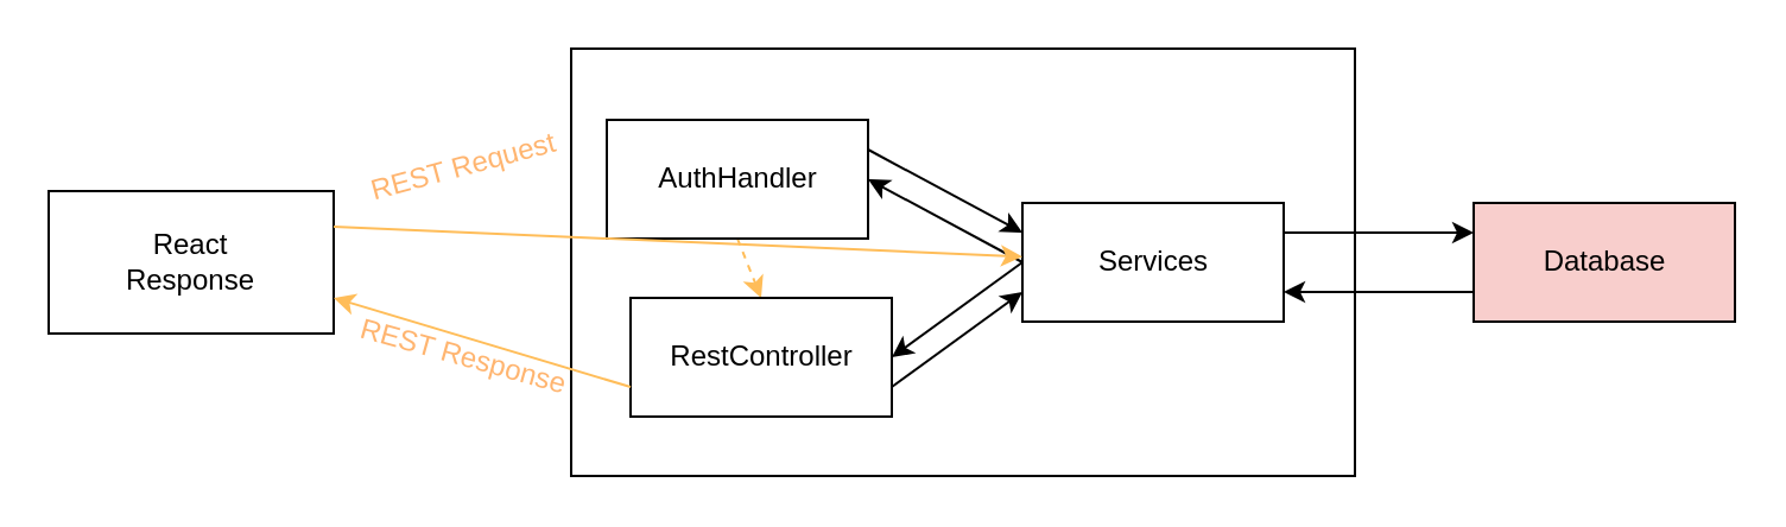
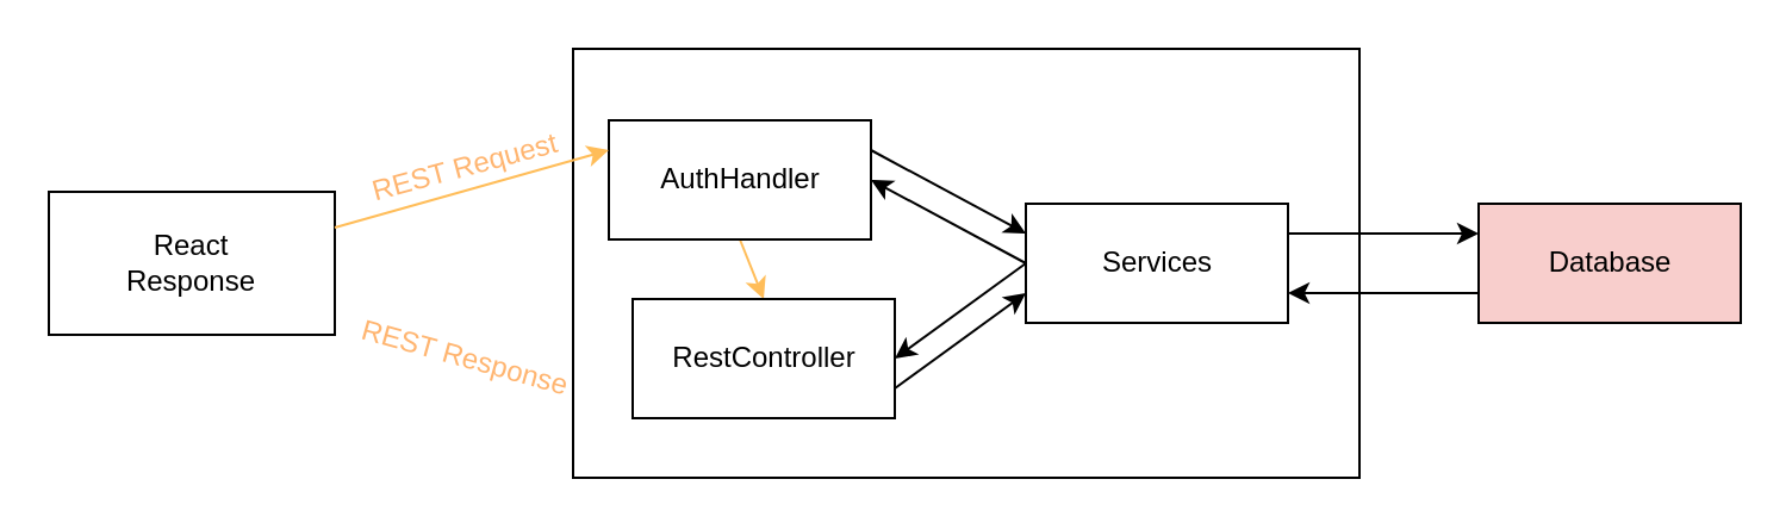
- <mxCell id="13" style="edgeStyle=none;rounded=0;orthogonalLoop=1;jettySize=auto;html=1;exitX=1;exitY=0.25;exitDx=0;exitDy=0;startArrow=none;startFill=0;endArrow=classic;endFill=1;fillColor=#ffe6cc;strokeColor=#FFBD59;" edge="1" parent="1" source="2" target="12"><mxGeometry relative="1" as="geometry" /></mxCell>
+ <mxCell id="13" style="edgeStyle=none;rounded=0;orthogonalLoop=1;jettySize=auto;html=1;exitX=1;exitY=0.25;exitDx=0;exitDy=0;entryX=0;entryY=0.25;entryDx=0;entryDy=0;startArrow=none;startFill=0;endArrow=classic;endFill=1;fillColor=#ffe6cc;strokeColor=#FFBD59;" edge="1" parent="1" source="2" target="7"><mxGeometry relative="1" as="geometry" /></mxCell>
- <mxCell id="6" style="edgeStyle=none;rounded=0;orthogonalLoop=1;jettySize=auto;html=1;exitX=0.5;exitY=1;exitDx=0;exitDy=0;entryX=0.5;entryY=0;entryDx=0;entryDy=0;startArrow=none;startFill=0;endArrow=classic;endFill=1;fillColor=#ffe6cc;strokeColor=#FFBD59;dashed=1;" edge="1" parent="3" source="7" target="9"><mxGeometry relative="1" as="geometry" /></mxCell>
+ <mxCell id="6" style="edgeStyle=none;rounded=0;orthogonalLoop=1;jettySize=auto;html=1;exitX=0.5;exitY=1;exitDx=0;exitDy=0;entryX=0.5;entryY=0;entryDx=0;entryDy=0;startArrow=none;startFill=0;endArrow=classic;endFill=1;fillColor=#ffe6cc;strokeColor=#FFBD59;" edge="1" parent="3" source="7" target="9"><mxGeometry relative="1" as="geometry" /></mxCell>
- <mxCell id="14" style="edgeStyle=none;orthogonalLoop=1;jettySize=auto;html=1;exitX=0;exitY=0.75;exitDx=0;exitDy=0;entryX=1;entryY=0.75;entryDx=0;entryDy=0;startArrow=none;startFill=0;endArrow=classic;endFill=1;fillColor=#ffe6cc;strokeColor=#FFBD59;rounded=0;" edge="1" parent="1" source="9" target="2"><mxGeometry relative="1" as="geometry" /></mxCell>
